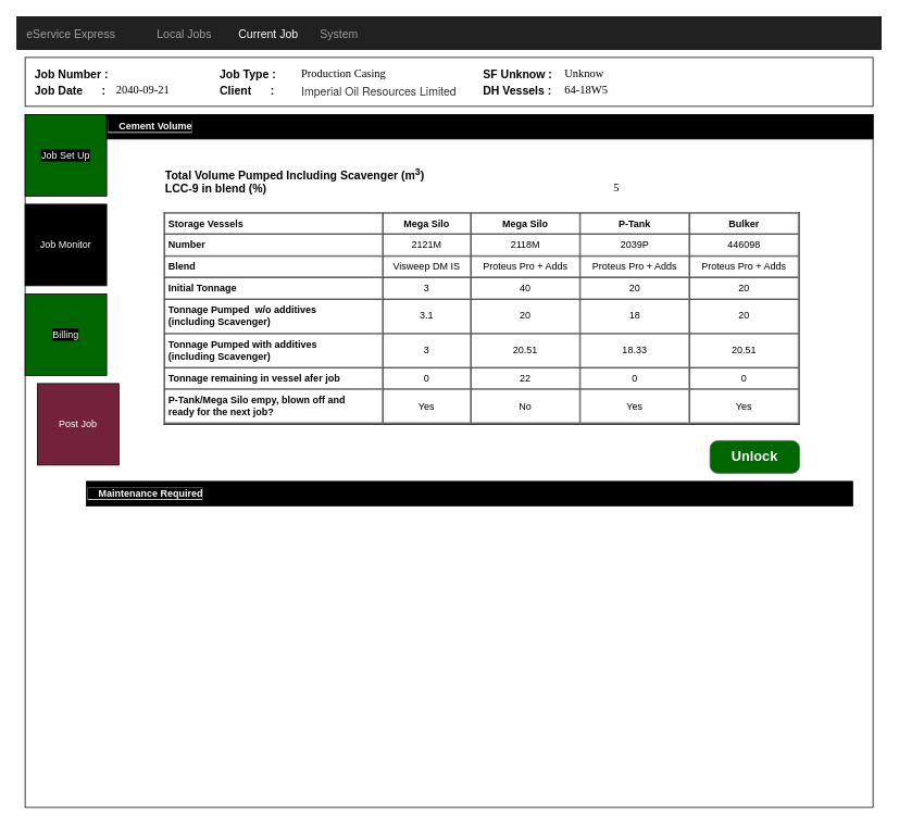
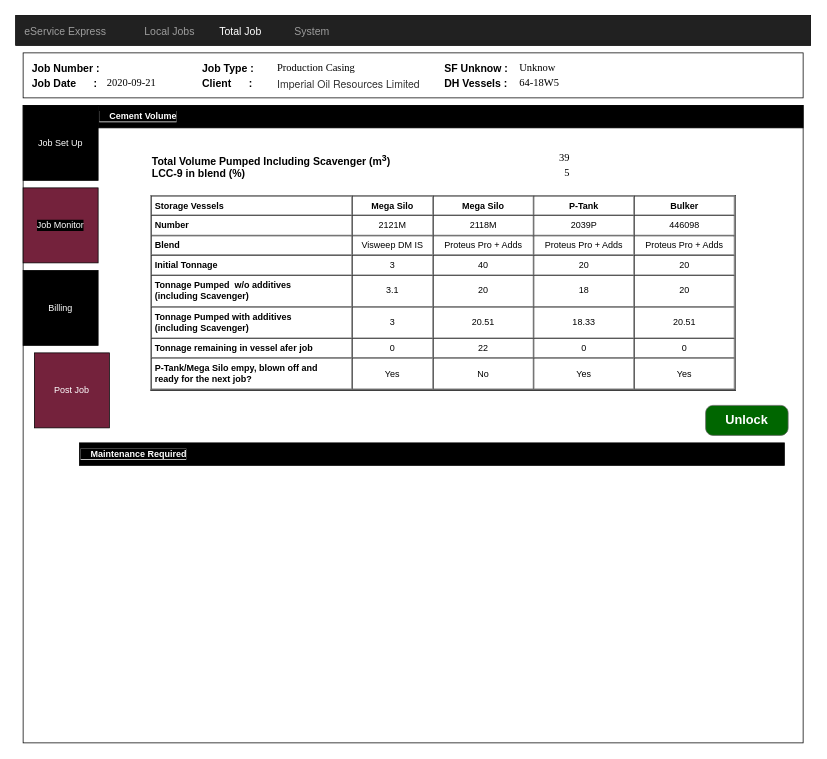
- <mxCell id="7" value="Current Job" style="text;html=1;points=[];align=left;verticalAlign=top;spacingTop=-4;fontSize=14;fontFamily=Helvetica;fontColor=#FFFFFF;" parent="1" vertex="1"><mxGeometry x="290" y="30" width="120" height="20" as="geometry" /></mxCell>
+ <mxCell id="7" value="Total Job" style="text;html=1;points=[];align=left;verticalAlign=top;spacingTop=-4;fontSize=14;fontFamily=Helvetica;fontColor=#FFFFFF;" parent="1" vertex="1"><mxGeometry x="290" y="30" width="120" height="20" as="geometry" /></mxCell>
- <mxCell id="12" value="2040-09-21" style="text;html=1;points=[];align=left;verticalAlign=top;spacingTop=-4;fontSize=14;fontFamily=Verdana" parent="1" vertex="1"><mxGeometry x="140" y="100" width="170" height="20" as="geometry" /></mxCell>
+ <mxCell id="12" value="2020-09-21" style="text;html=1;points=[];align=left;verticalAlign=top;spacingTop=-4;fontSize=14;fontFamily=Verdana" parent="1" vertex="1"><mxGeometry x="140" y="100" width="170" height="20" as="geometry" /></mxCell>
- <mxCell id="21" value="Job Set Up" style="rounded=0;whiteSpace=wrap;html=1;fillColor=#006600;fontFamily=Helvetica;fontColor=#FFFFFF;labelBackgroundColor=#000000;comic=0;" parent="1" vertex="1"><mxGeometry x="30" y="140" width="100" height="100" as="geometry" /></mxCell>
+ <mxCell id="21" value="Job Set Up" style="rounded=0;whiteSpace=wrap;html=1;fillColor=#000000;fontFamily=Helvetica;fontColor=#FFFFFF;labelBackgroundColor=#000000;comic=0;" parent="1" vertex="1"><mxGeometry x="30" y="140" width="100" height="100" as="geometry" /></mxCell>
+ <mxCell id="10" value="39" style="text;html=1;points=[];align=right;verticalAlign=top;spacingTop=-4;fontSize=14;fontFamily=Verdana;labelBorderColor=none;" parent="1" vertex="1"><mxGeometry x="590" y="200" width="170" height="20" as="geometry" /></mxCell>
- <mxCell id="22" value="Job Monitor" style="rounded=0;whiteSpace=wrap;html=1;fillColor=#000000;fontFamily=Helvetica;fontColor=#FFFFFF;labelBackgroundColor=#000000;comic=0;" parent="1" vertex="1"><mxGeometry x="30" y="250" width="100" height="100" as="geometry" /></mxCell>
+ <mxCell id="22" value="Job Monitor" style="rounded=0;whiteSpace=wrap;html=1;fillColor=#74223c;fontFamily=Helvetica;fontColor=#FFFFFF;labelBackgroundColor=#000000;comic=0;" parent="1" vertex="1"><mxGeometry x="30" y="250" width="100" height="100" as="geometry" /></mxCell>
- <mxCell id="23" value="Billing" style="rounded=0;whiteSpace=wrap;html=1;fillColor=#006600;fontFamily=Helvetica;fontColor=#FFFFFF;labelBackgroundColor=#000000;comic=0;" parent="1" vertex="1"><mxGeometry x="30" y="360" width="100" height="100" as="geometry" /></mxCell>
+ <mxCell id="23" value="Billing" style="rounded=0;whiteSpace=wrap;html=1;fillColor=#000000;fontFamily=Helvetica;fontColor=#FFFFFF;labelBackgroundColor=#000000;comic=0;" parent="1" vertex="1"><mxGeometry x="30" y="360" width="100" height="100" as="geometry" /></mxCell>
- <mxCell id="30" value="Unlock" style="strokeWidth=1;shadow=0;dashed=0;align=center;html=1;shape=mxgraph.mockup.buttons.button;strokeColor=#666666;fontColor=#ffffff;mainText=;buttonStyle=round;fontSize=17;fontStyle=1;fillColor=#006600;whiteSpace=wrap;comic=0;labelBackgroundColor=#006600;" parent="1" vertex="1"><mxGeometry x="870" y="540" width="110" height="40" as="geometry" /></mxCell>
+ <mxCell id="30" value="Unlock" style="strokeWidth=1;shadow=0;dashed=0;align=center;html=1;shape=mxgraph.mockup.buttons.button;strokeColor=#666666;fontColor=#ffffff;mainText=;buttonStyle=round;fontSize=17;fontStyle=1;fillColor=#006600;whiteSpace=wrap;comic=0;labelBackgroundColor=#006600;" parent="1" vertex="1"><mxGeometry x="940" y="540" width="110" height="40" as="geometry" /></mxCell>
